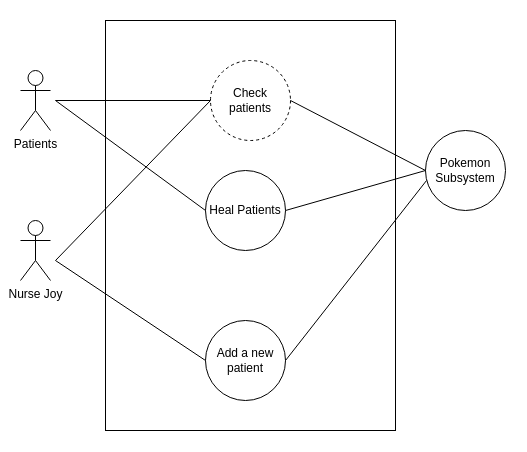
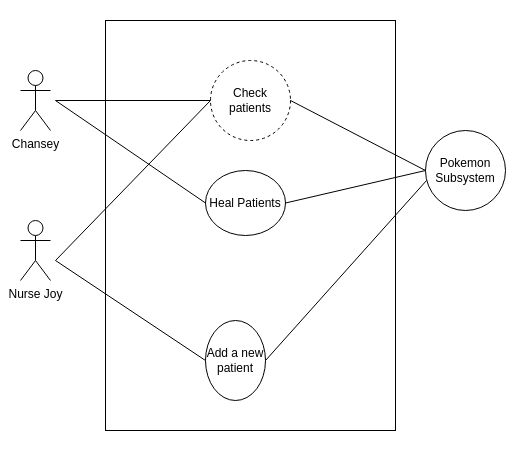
- <mxCell id="4" value="Patients" style="shape=umlActor;verticalLabelPosition=bottom;labelBackgroundColor=#ffffff;verticalAlign=top;html=1;outlineConnect=0;" vertex="1" parent="1"><mxGeometry x="20" y="70" width="30" height="60" as="geometry" /></mxCell>
+ <mxCell id="4" value="Chansey" style="shape=umlActor;verticalLabelPosition=bottom;labelBackgroundColor=#ffffff;verticalAlign=top;html=1;outlineConnect=0;" vertex="1" parent="1"><mxGeometry x="20" y="70" width="30" height="60" as="geometry" /></mxCell>
- <mxCell id="7" value="Heal Patients" style="ellipse;whiteSpace=wrap;html=1;aspect=fixed;" vertex="1" parent="1"><mxGeometry x="205" y="170" width="80" height="80" as="geometry" /></mxCell>
+ <mxCell id="7" value="Heal Patients" style="ellipse;whiteSpace=wrap;html=1;aspect=fixed;" vertex="1" parent="1"><mxGeometry x="205" y="170" width="80" height="65" as="geometry" /></mxCell>
- <mxCell id="8" value="Add a new patient" style="ellipse;whiteSpace=wrap;html=1;aspect=fixed;" vertex="1" parent="1"><mxGeometry x="205" y="320" width="80" height="80" as="geometry" /></mxCell>
+ <mxCell id="8" value="Add a new patient" style="ellipse;whiteSpace=wrap;html=1;aspect=fixed;" vertex="1" parent="1"><mxGeometry x="205" y="320" width="60" height="80" as="geometry" /></mxCell>
